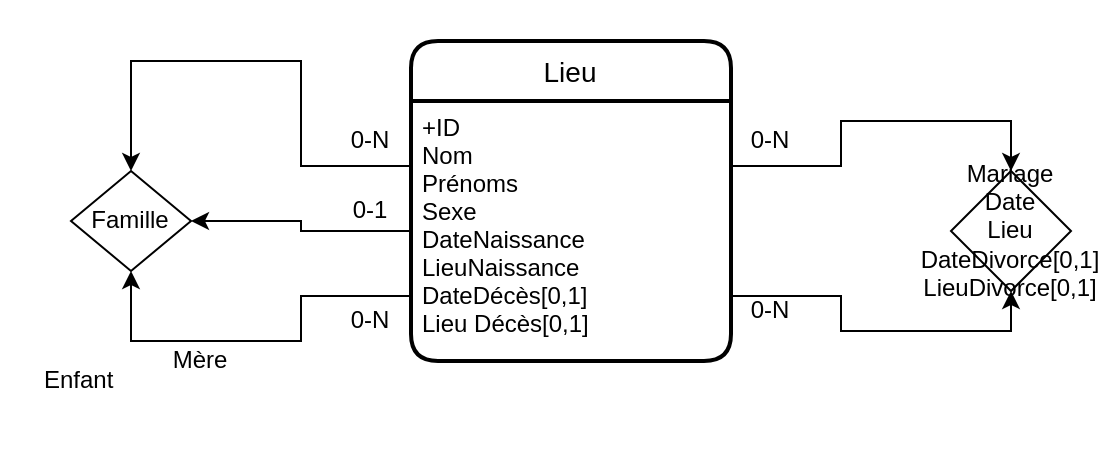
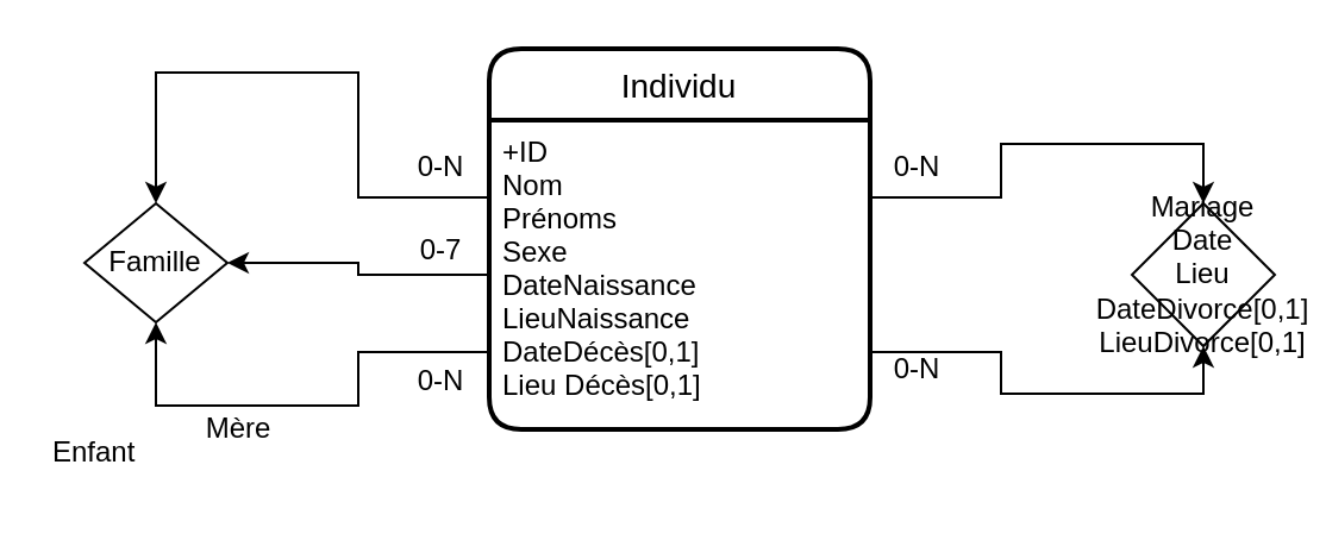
- <mxCell id="2" value="Lieu" style="swimlane;childLayout=stackLayout;horizontal=1;startSize=30;horizontalStack=0;rounded=1;fontSize=14;fontStyle=0;strokeWidth=2;resizeParent=0;resizeLast=1;shadow=0;dashed=0;align=center;" parent="1" vertex="1"><mxGeometry x="205" y="20" width="160" height="160" as="geometry" /></mxCell>
+ <mxCell id="2" value="Individu" style="swimlane;childLayout=stackLayout;horizontal=1;startSize=30;horizontalStack=0;rounded=1;fontSize=14;fontStyle=0;strokeWidth=2;resizeParent=0;resizeLast=1;shadow=0;dashed=0;align=center;" parent="1" vertex="1"><mxGeometry x="205" y="20" width="160" height="160" as="geometry" /></mxCell>
- <mxCell id="8" value="0-1" style="text;html=1;strokeColor=none;fillColor=none;align=center;verticalAlign=middle;whiteSpace=wrap;rounded=0;" parent="1" vertex="1"><mxGeometry x="155" y="90" width="60" height="30" as="geometry" /></mxCell>
+ <mxCell id="8" value="0-7" style="text;html=1;strokeColor=none;fillColor=none;align=center;verticalAlign=middle;whiteSpace=wrap;rounded=0;" parent="1" vertex="1"><mxGeometry x="155" y="90" width="60" height="30" as="geometry" /></mxCell>
